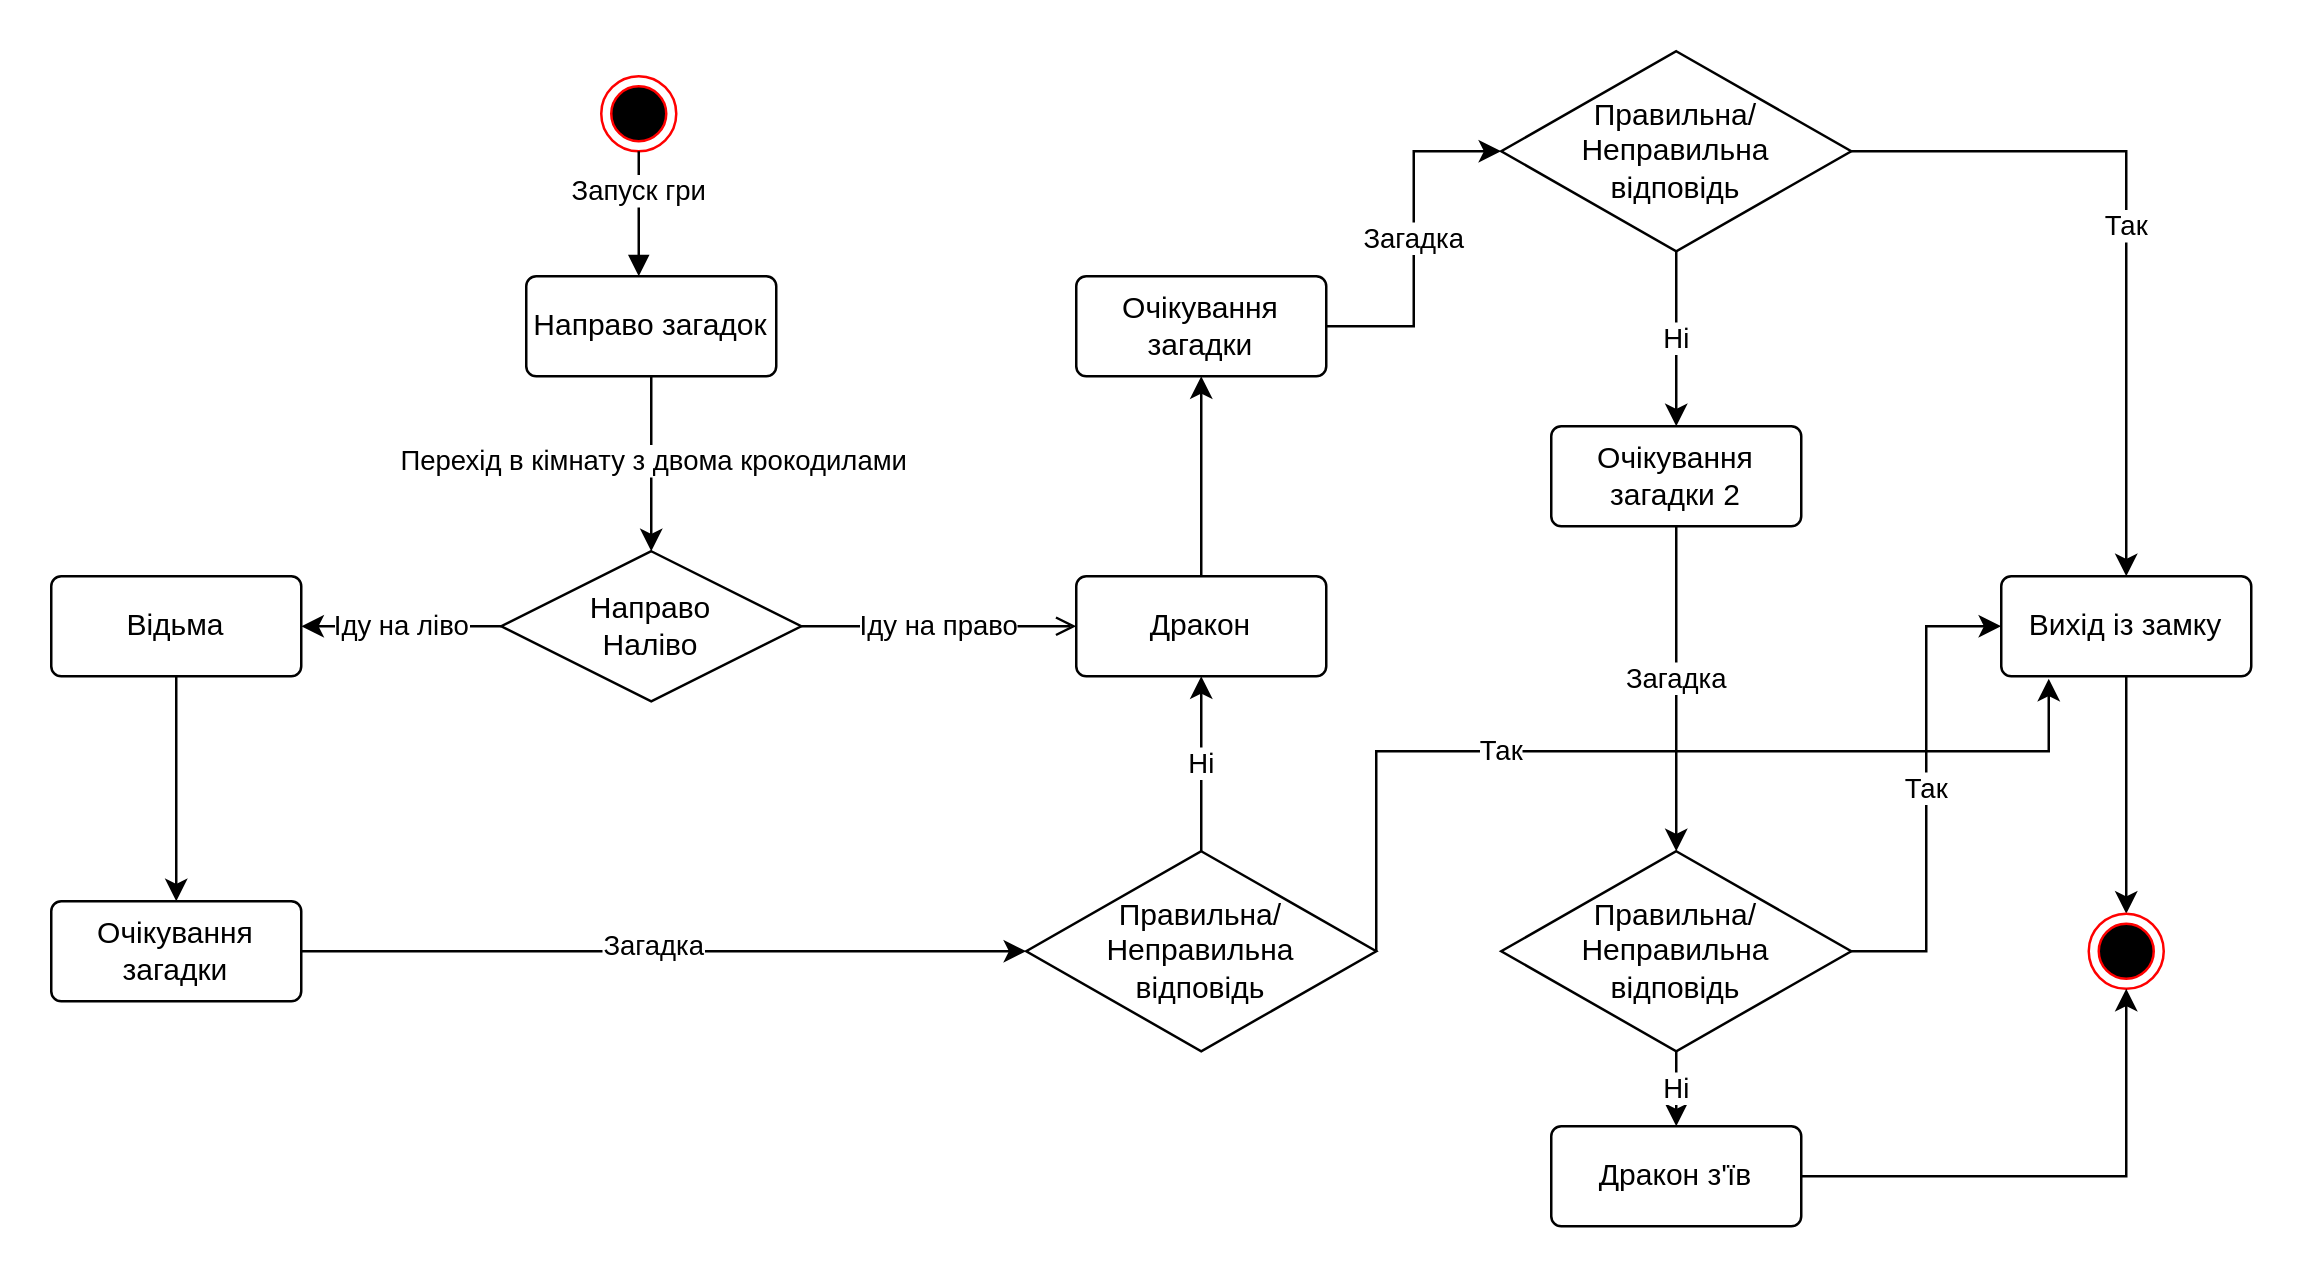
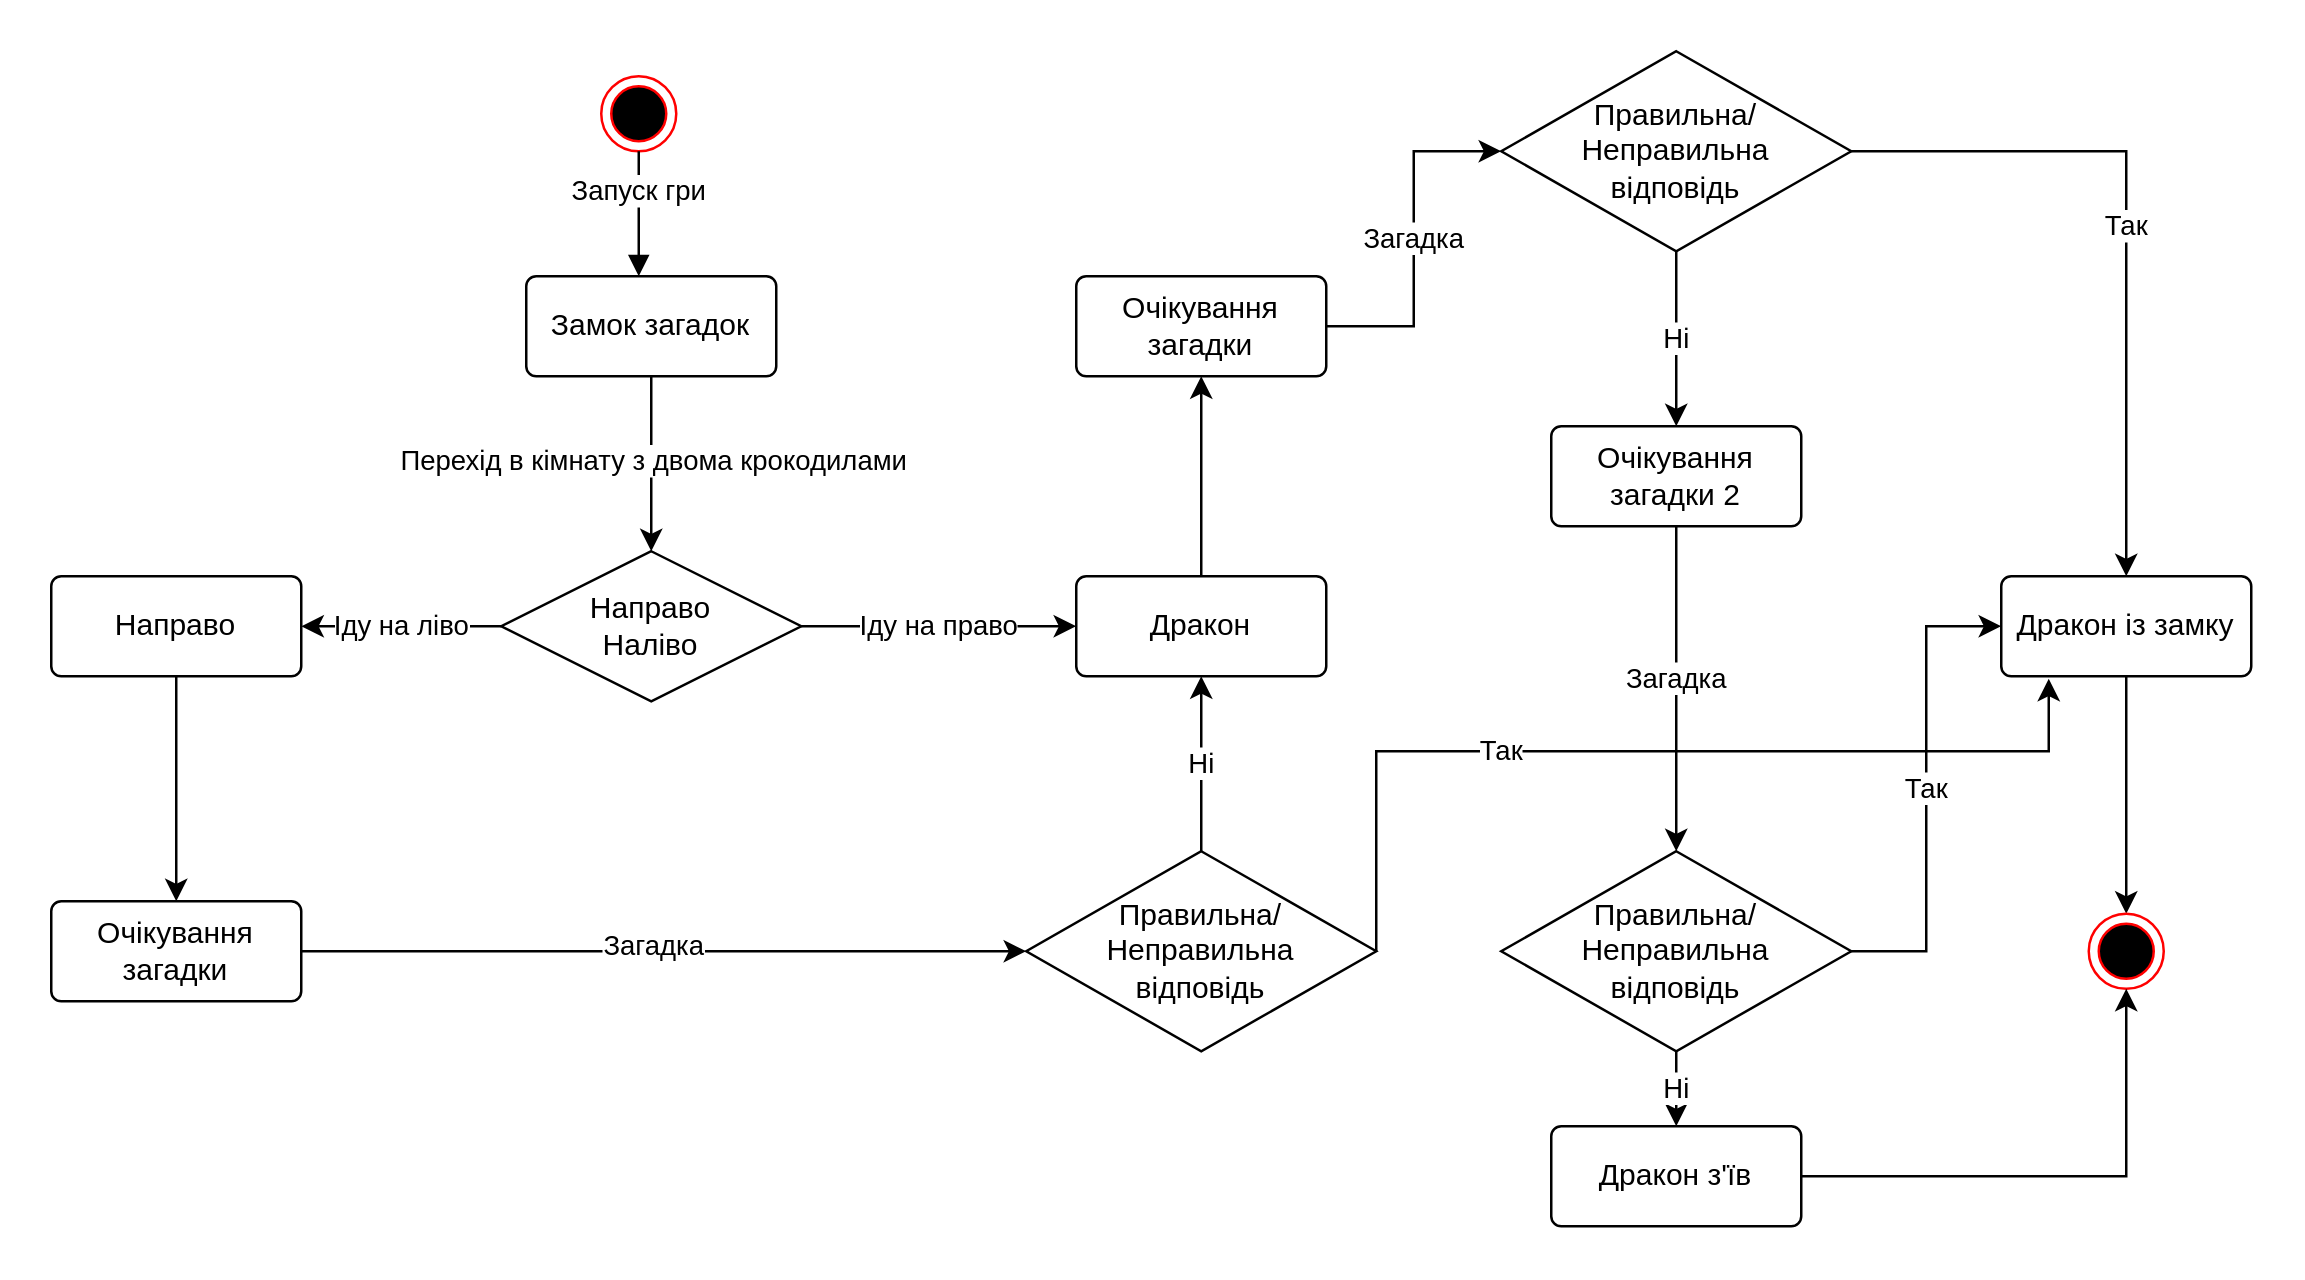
- <mxCell id="6" value="Направо загадок" style="rounded=1;arcSize=10;whiteSpace=wrap;html=1;align=center;" vertex="1" parent="1"><mxGeometry x="210" y="110" width="100" height="40" as="geometry" /></mxCell>
+ <mxCell id="6" value="Замок загадок" style="rounded=1;arcSize=10;whiteSpace=wrap;html=1;align=center;" vertex="1" parent="1"><mxGeometry x="210" y="110" width="100" height="40" as="geometry" /></mxCell>
- <mxCell id="13" value="Відьма" style="rounded=1;arcSize=10;whiteSpace=wrap;html=1;align=center;" vertex="1" parent="1"><mxGeometry y="230" width="100" height="40" as="geometry" x="20" /></mxCell>
+ <mxCell id="13" value="Направо" style="rounded=1;arcSize=10;whiteSpace=wrap;html=1;align=center;" vertex="1" parent="1"><mxGeometry y="230" width="100" height="40" as="geometry" x="20" /></mxCell>
- <mxCell id="7" value="Іду на право" style="edgeStyle=orthogonalEdgeStyle;rounded=0;orthogonalLoop=1;jettySize=auto;html=1;endArrow=open;" edge="1" parent="1" source="9" target="11"><mxGeometry relative="1" as="geometry" /></mxCell>
+ <mxCell id="7" value="Іду на право" style="edgeStyle=orthogonalEdgeStyle;rounded=0;orthogonalLoop=1;jettySize=auto;html=1;" edge="1" parent="1" source="9" target="11"><mxGeometry relative="1" as="geometry" /></mxCell>
- <mxCell id="28" value="Вихід із замку" style="rounded=1;arcSize=10;whiteSpace=wrap;html=1;align=center;" vertex="1" parent="1"><mxGeometry x="800" y="230" width="100" height="40" as="geometry" /></mxCell>
+ <mxCell id="28" value="Дракон із замку" style="rounded=1;arcSize=10;whiteSpace=wrap;html=1;align=center;" vertex="1" parent="1"><mxGeometry x="800" y="230" width="100" height="40" as="geometry" /></mxCell>
